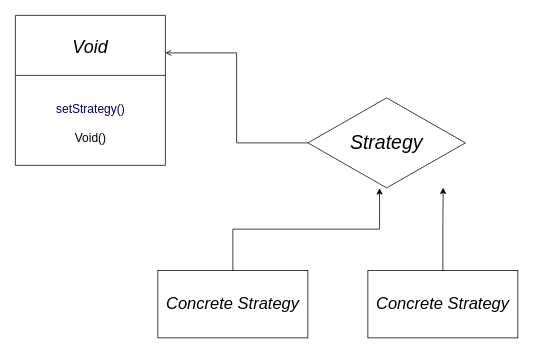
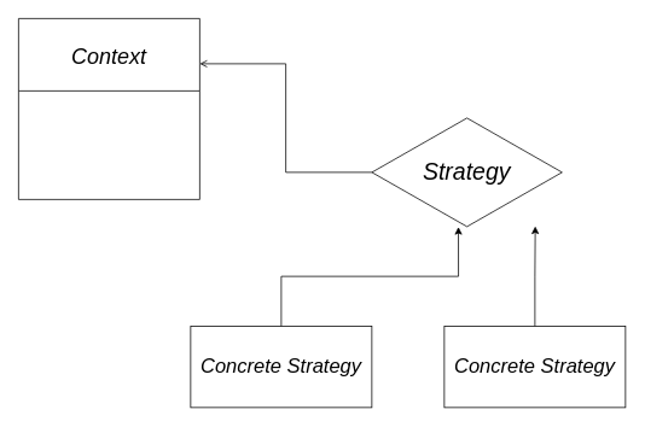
- <mxCell id="2" value="Void" style="swimlane;startSize=80;fontSize=24;fontStyle=2" vertex="1" parent="1"><mxGeometry x="20" y="20" width="200" height="200" as="geometry" /></mxCell>
+ <mxCell id="2" value="Context" style="swimlane;startSize=80;fontSize=24;fontStyle=2" vertex="1" parent="1"><mxGeometry x="20" y="20" width="200" height="200" as="geometry" /></mxCell>
- <mxCell id="3" value="&lt;font color=&quot;#000066&quot; style=&quot;font-size: 16px;&quot;&gt;setStrategy()&lt;/font&gt;" style="text;html=1;align=center;verticalAlign=middle;resizable=0;points=[];autosize=1;strokeColor=none;fillColor=none;" vertex="1" parent="2"><mxGeometry x="40" y="110" width="120" height="30" as="geometry" /></mxCell>
- <mxCell id="4" value="&lt;font style=&quot;font-size: 16px;&quot;&gt;Void()&lt;/font&gt;" style="text;html=1;align=center;verticalAlign=middle;resizable=0;points=[];autosize=1;strokeColor=none;fillColor=none;" vertex="1" parent="2"><mxGeometry x="65" y="148" width="70" height="30" as="geometry" /></mxCell>
